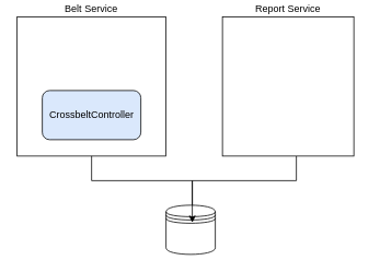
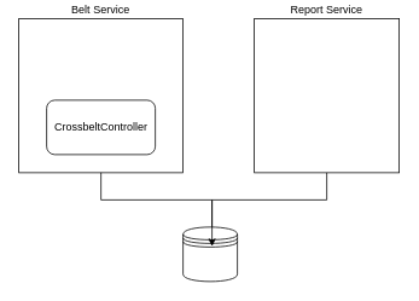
- <mxCell id="3" value="Report Service" style="rounded=0;whiteSpace=wrap;html=1;labelPosition=center;verticalLabelPosition=top;align=center;verticalAlign=bottom;" vertex="1" parent="1"><mxGeometry x="270" y="20" width="160" height="170" as="geometry" /></mxCell>
+ <mxCell id="3" value="Report Service" style="rounded=0;whiteSpace=wrap;html=1;labelPosition=center;verticalLabelPosition=top;align=center;verticalAlign=bottom;" vertex="1" parent="1"><mxGeometry x="280" y="20" width="160" height="170" as="geometry" /></mxCell>
- <mxCell id="6" value="CrossbeltController" style="rounded=1;whiteSpace=wrap;html=1;fillColor=#dae8fc;" vertex="1" parent="4"><mxGeometry x="30.67" y="90.01" width="120" height="60" as="geometry" /></mxCell>
+ <mxCell id="6" value="CrossbeltController" style="rounded=1;whiteSpace=wrap;html=1;" vertex="1" parent="4"><mxGeometry x="30.67" y="90.01" width="120" height="60" as="geometry" /></mxCell>
